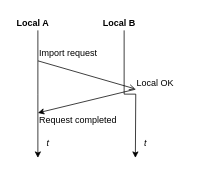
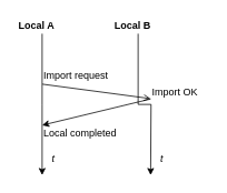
- <mxCell id="9" value="Import request" style="text;html=1;align=left;verticalAlign=middle;resizable=0;points=[];autosize=1;" parent="1" vertex="1"><mxGeometry x="50" y="60" width="90" height="20" as="geometry" /></mxCell>
+ <mxCell id="9" value="Import request" style="text;html=1;align=left;verticalAlign=middle;resizable=0;points=[];autosize=1;" parent="1" vertex="1"><mxGeometry x="50" y="80" width="90" height="20" as="geometry" /></mxCell>
- <mxCell id="11" value="Local OK" style="text;html=1;align=left;verticalAlign=middle;resizable=0;points=[];autosize=1;" parent="1" vertex="1"><mxGeometry x="180" y="100" width="70" height="20" as="geometry" /></mxCell>
+ <mxCell id="11" value="Import OK" style="text;html=1;align=left;verticalAlign=middle;resizable=0;points=[];autosize=1;" parent="1" vertex="1"><mxGeometry x="180" y="100" width="70" height="20" as="geometry" /></mxCell>
- <mxCell id="12" value="Request completed" style="text;html=1;align=left;verticalAlign=middle;resizable=0;points=[];autosize=1;" vertex="1" parent="1"><mxGeometry x="50" y="150" width="120" height="20" as="geometry" /></mxCell>
+ <mxCell id="12" value="Local completed" style="text;html=1;align=left;verticalAlign=middle;resizable=0;points=[];autosize=1;" vertex="1" parent="1"><mxGeometry x="50" y="150" width="120" height="20" as="geometry" /></mxCell>
